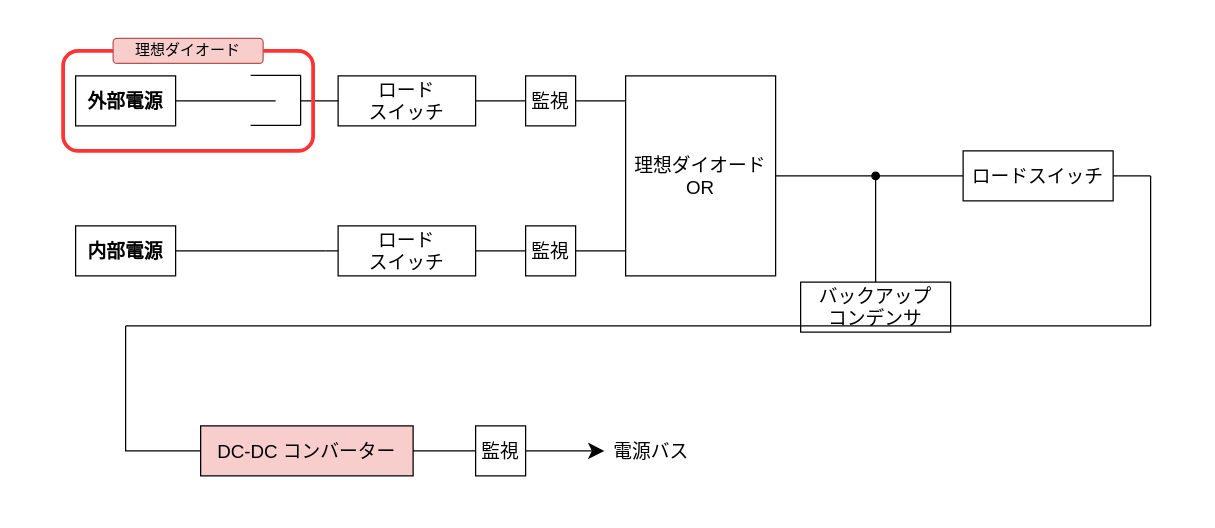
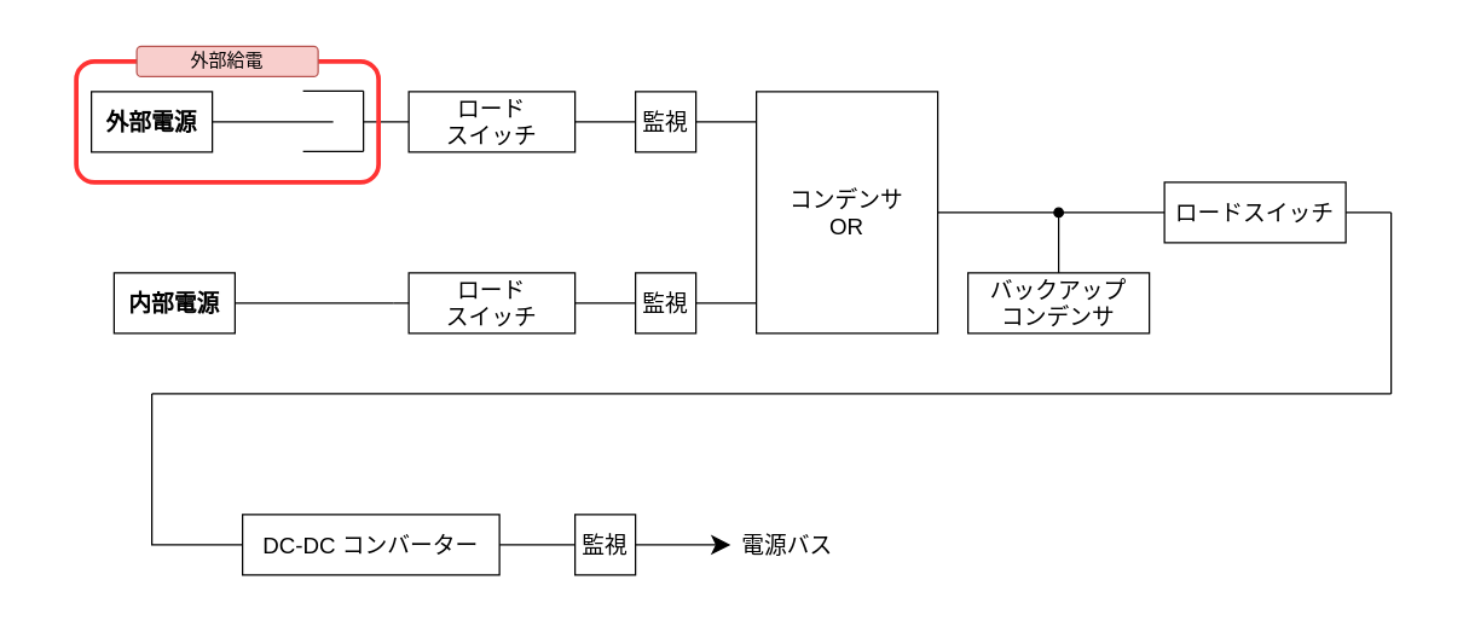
- <mxCell id="34" value="理想ダイオード" style="rounded=1;whiteSpace=wrap;html=1;fillColor=#f8cecc;strokeColor=#b85450;" parent="1" vertex="1"><mxGeometry x="90" y="30" width="120" height="20" as="geometry" /></mxCell>
+ <mxCell id="34" value="外部給電" style="rounded=1;whiteSpace=wrap;html=1;fillColor=#f8cecc;strokeColor=#b85450;" parent="1" vertex="1"><mxGeometry x="90" y="30" width="120" height="20" as="geometry" /></mxCell>
- <mxCell id="21" value="&lt;font style=&quot;font-size: 15px;&quot;&gt;理想ダイオード&lt;/font&gt;&lt;div&gt;&lt;font style=&quot;font-size: 15px;&quot;&gt;OR&lt;/font&gt;&lt;/div&gt;" style="rounded=0;whiteSpace=wrap;html=1;" parent="1" vertex="1"><mxGeometry x="500" y="60" width="120" height="160" as="geometry" /></mxCell>
+ <mxCell id="21" value="&lt;font style=&quot;font-size: 15px;&quot;&gt;コンデンサ&lt;/font&gt;&lt;div&gt;&lt;font style=&quot;font-size: 15px;&quot;&gt;OR&lt;/font&gt;&lt;/div&gt;" style="rounded=0;whiteSpace=wrap;html=1;" parent="1" vertex="1"><mxGeometry x="500" y="60" width="120" height="160" as="geometry" /></mxCell>
- <mxCell id="4" value="&lt;font style=&quot;font-size: 15px;&quot;&gt;&lt;b&gt;内部電源&lt;/b&gt;&lt;/font&gt;" style="rounded=0;whiteSpace=wrap;html=1;" parent="1" vertex="1"><mxGeometry x="60" y="180" width="80" height="40" as="geometry" /></mxCell>
+ <mxCell id="4" value="&lt;font style=&quot;font-size: 15px;&quot;&gt;&lt;b&gt;内部電源&lt;/b&gt;&lt;/font&gt;" style="rounded=0;whiteSpace=wrap;html=1;" parent="1" vertex="1"><mxGeometry x="75" y="180" width="80" height="40" as="geometry" /></mxCell>
- <mxCell id="24" value="&lt;font style=&quot;font-size: 15px;&quot;&gt;バックアップ&lt;/font&gt;&lt;div&gt;&lt;font style=&quot;font-size: 15px;&quot;&gt;コンデンサ&lt;/font&gt;&lt;/div&gt;" style="rounded=0;whiteSpace=wrap;html=1;" parent="1" vertex="1"><mxGeometry x="640" y="225" width="120" height="40" as="geometry" /></mxCell>
+ <mxCell id="24" value="&lt;font style=&quot;font-size: 15px;&quot;&gt;バックアップ&lt;/font&gt;&lt;div&gt;&lt;font style=&quot;font-size: 15px;&quot;&gt;コンデンサ&lt;/font&gt;&lt;/div&gt;" style="rounded=0;whiteSpace=wrap;html=1;" parent="1" vertex="1"><mxGeometry x="640" y="180" width="120" height="40" as="geometry" /></mxCell>
- <mxCell id="35" value="&lt;font style=&quot;font-size: 15px;&quot;&gt;DC-DC コンバーター&lt;/font&gt;" style="rounded=0;whiteSpace=wrap;html=1;fillColor=#f8cecc;" vertex="1" parent="1"><mxGeometry x="160" y="340" width="170" height="40" as="geometry" /></mxCell>
+ <mxCell id="35" value="&lt;font style=&quot;font-size: 15px;&quot;&gt;DC-DC コンバーター&lt;/font&gt;" style="rounded=0;whiteSpace=wrap;html=1;" vertex="1" parent="1"><mxGeometry x="160" y="340" width="170" height="40" as="geometry" /></mxCell>
